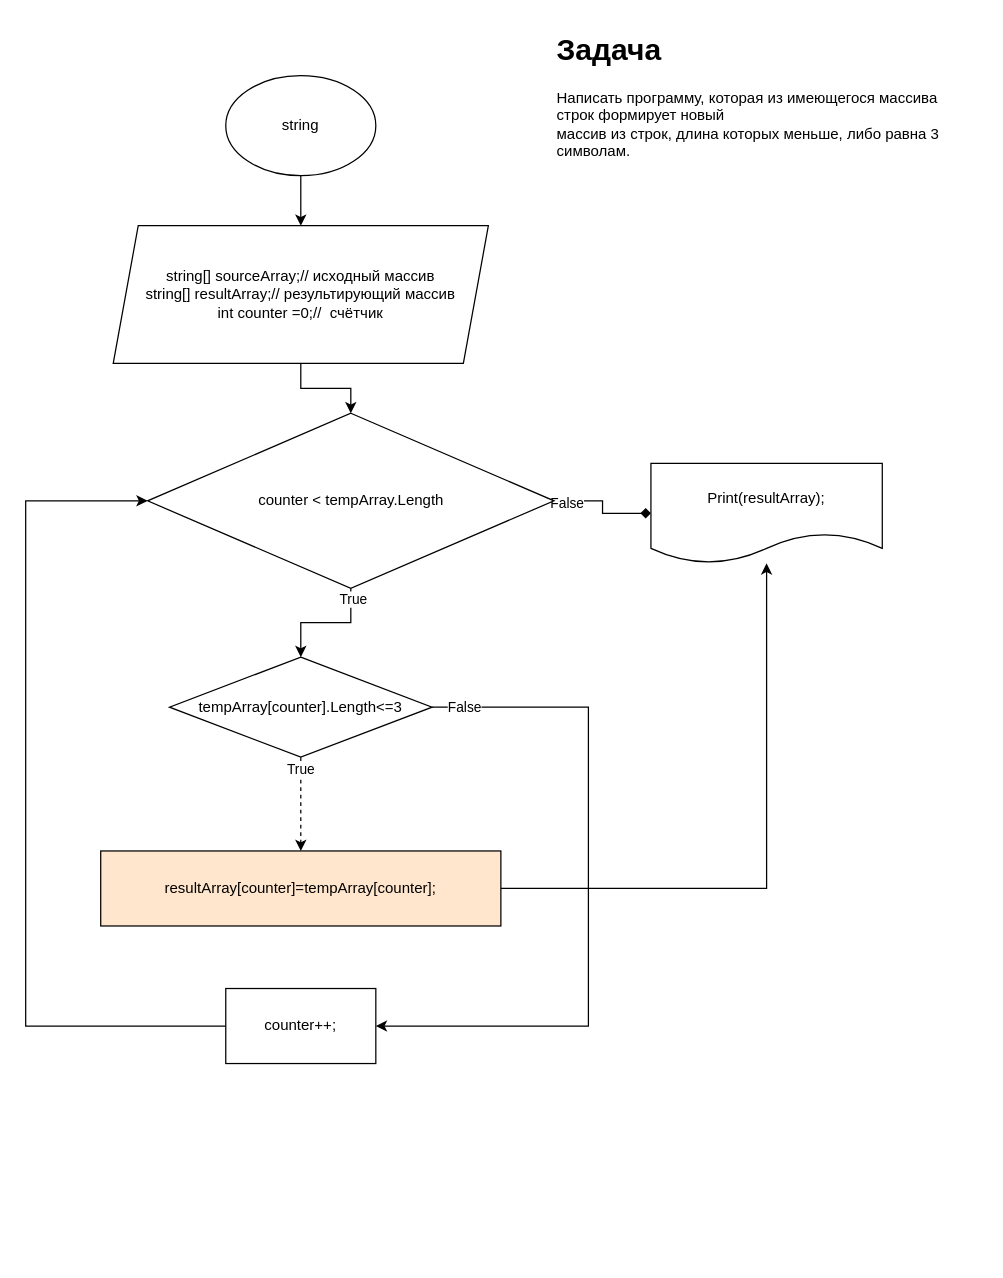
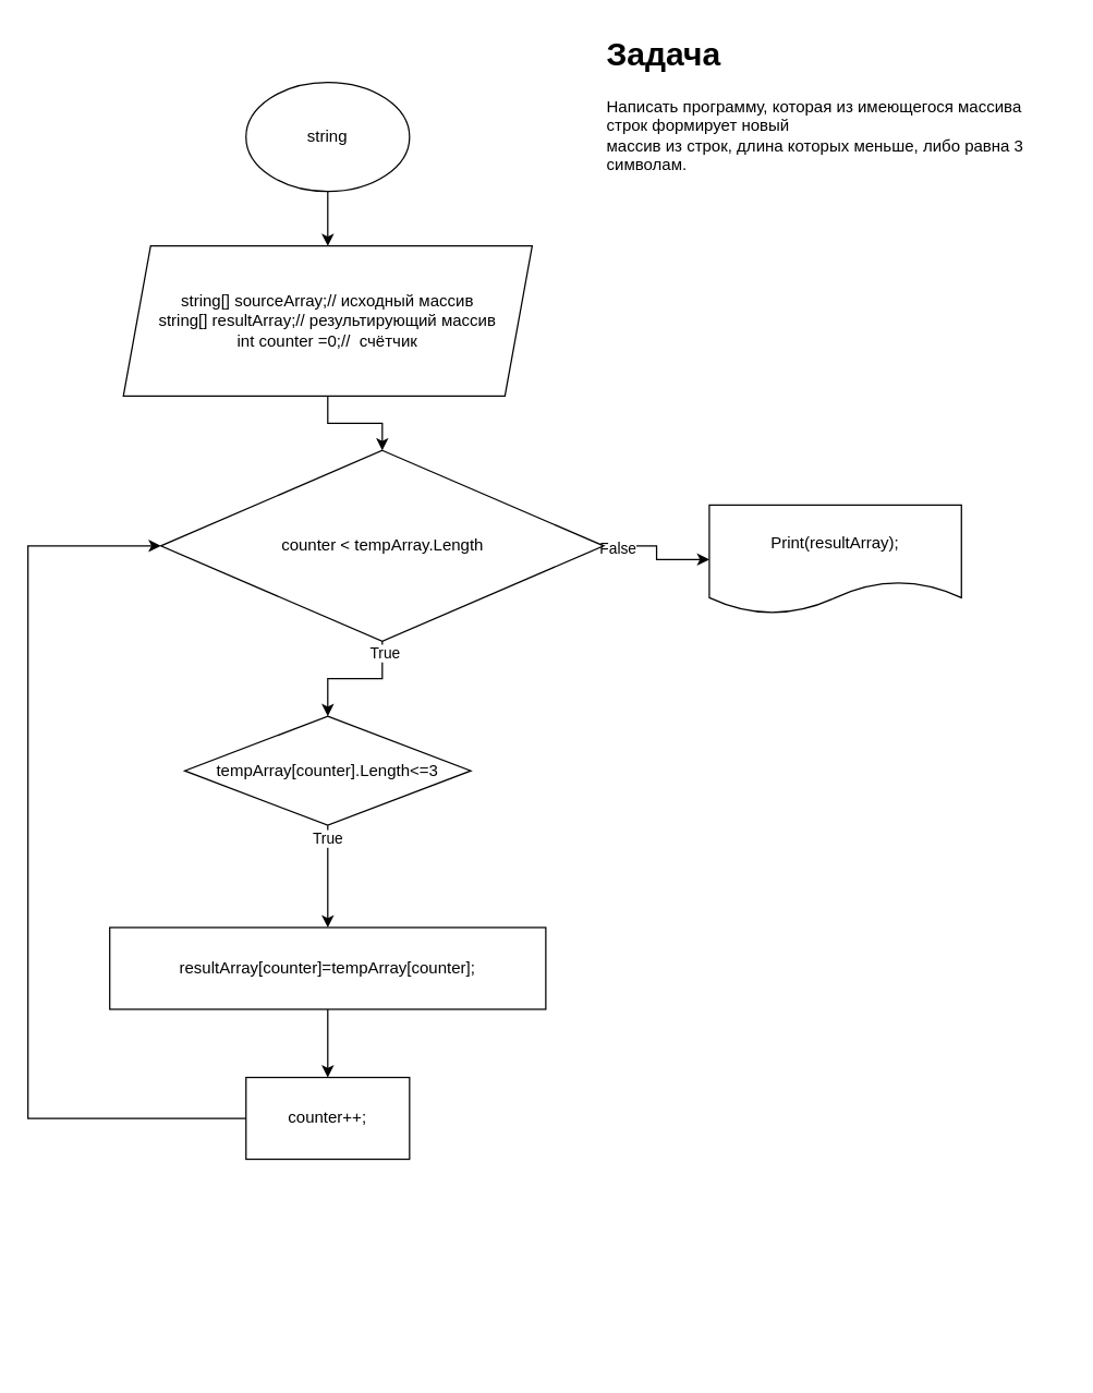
- <mxCell id="9" value="" style="edgeStyle=orthogonalEdgeStyle;rounded=0;orthogonalLoop=1;jettySize=auto;html=1;endArrow=diamond;" edge="1" parent="1" source="11" target="21"><mxGeometry relative="1" as="geometry" /></mxCell>
+ <mxCell id="9" value="" style="edgeStyle=orthogonalEdgeStyle;rounded=0;orthogonalLoop=1;jettySize=auto;html=1;" edge="1" parent="1" source="11" target="21"><mxGeometry relative="1" as="geometry" /></mxCell>
- <mxCell id="12" value="" style="edgeStyle=orthogonalEdgeStyle;rounded=0;orthogonalLoop=1;jettySize=auto;html=1;dashed=1;" edge="1" parent="1" source="14" target="16"><mxGeometry relative="1" as="geometry" /></mxCell>
+ <mxCell id="12" value="" style="edgeStyle=orthogonalEdgeStyle;rounded=0;orthogonalLoop=1;jettySize=auto;html=1;" edge="1" parent="1" source="14" target="16"><mxGeometry relative="1" as="geometry" /></mxCell>
- <mxCell id="15" value="" style="edgeStyle=orthogonalEdgeStyle;rounded=0;orthogonalLoop=1;jettySize=auto;html=1;" edge="1" parent="1" source="16" target="21"><mxGeometry relative="1" as="geometry" /></mxCell>
+ <mxCell id="15" value="" style="edgeStyle=orthogonalEdgeStyle;rounded=0;orthogonalLoop=1;jettySize=auto;html=1;" edge="1" parent="1" source="16" target="17"><mxGeometry relative="1" as="geometry" /></mxCell>
- <mxCell id="16" value="resultArray[counter]=tempArray[counter];" style="whiteSpace=wrap;html=1;fillColor=#ffe6cc;" vertex="1" parent="1"><mxGeometry x="80" y="680" width="320" height="60" as="geometry" /></mxCell>
+ <mxCell id="16" value="resultArray[counter]=tempArray[counter];" style="whiteSpace=wrap;html=1;" vertex="1" parent="1"><mxGeometry x="80" y="680" width="320" height="60" as="geometry" /></mxCell>
- <mxCell id="18" value="" style="edgeStyle=elbowEdgeStyle;elbow=horizontal;endArrow=classic;html=1;rounded=0;exitX=1;exitY=0.5;exitDx=0;exitDy=0;entryX=1;entryY=0.5;entryDx=0;entryDy=0;" edge="1" parent="1" source="14" target="17"><mxGeometry width="50" height="50" relative="1" as="geometry"><mxPoint x="360" y="970" as="sourcePoint" /><mxPoint x="340" y="1070" as="targetPoint" /><Array as="points"><mxPoint x="470" y="1000" /></Array></mxGeometry></mxCell>
- <mxCell id="19" value="False" style="edgeLabel;html=1;align=center;verticalAlign=middle;resizable=0;points=[];" vertex="1" connectable="0" parent="18"><mxGeometry x="-0.908" y="1" relative="1" as="geometry"><mxPoint as="offset" /></mxGeometry></mxCell>
